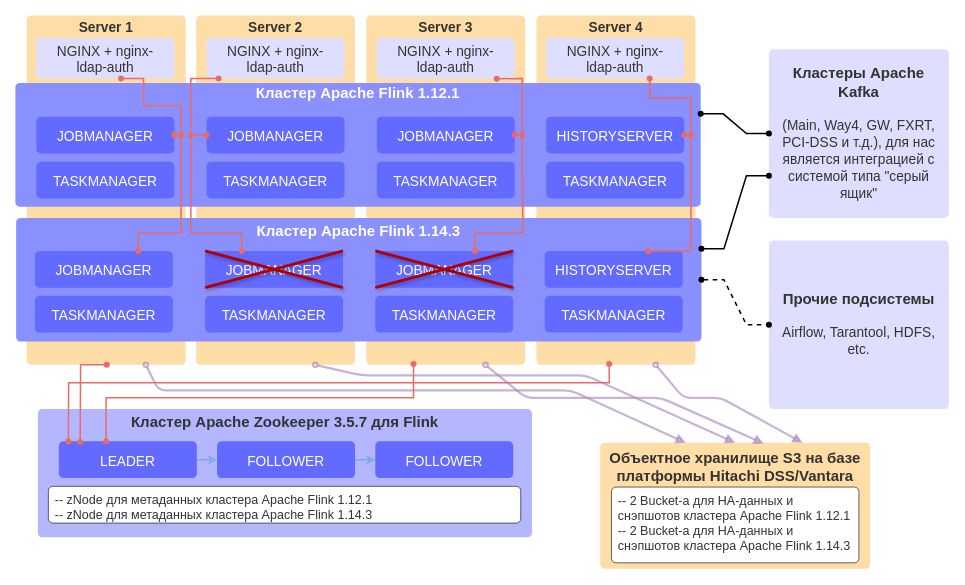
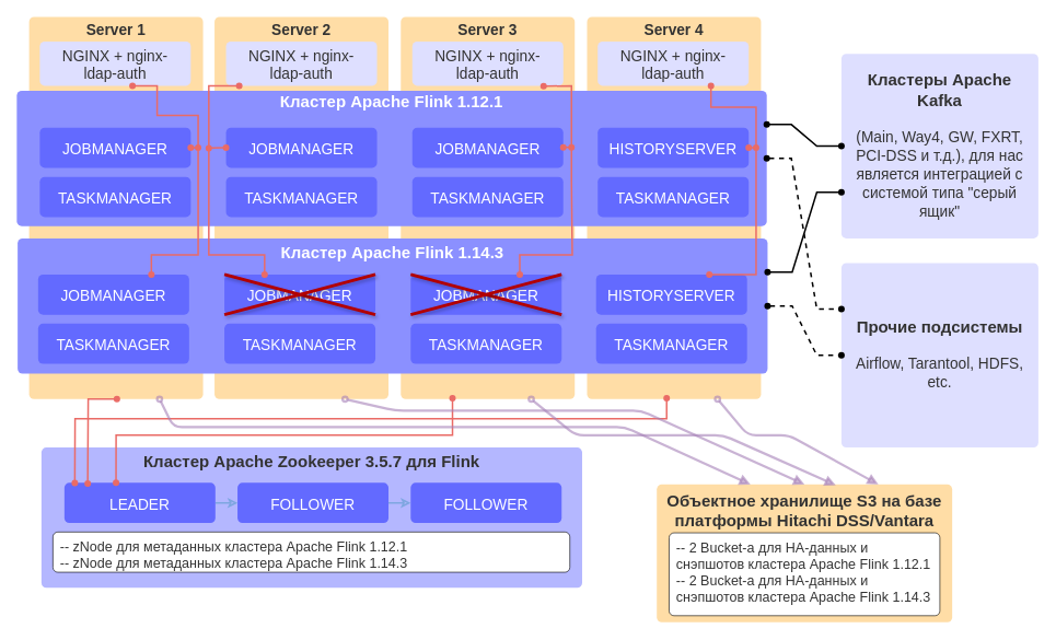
+ <mxCell id="48" style="edgeStyle=entityRelationEdgeStyle;rounded=0;orthogonalLoop=1;jettySize=auto;html=1;exitX=1;exitY=0.5;exitDx=0;exitDy=0;entryX=0;entryY=0.25;entryDx=0;entryDy=0;startArrow=oval;startFill=1;endArrow=oval;endFill=1;strokeWidth=2;dashed=1;" parent="1" source="6" target="29" edge="1"><mxGeometry relative="1" as="geometry" /></mxCell>
